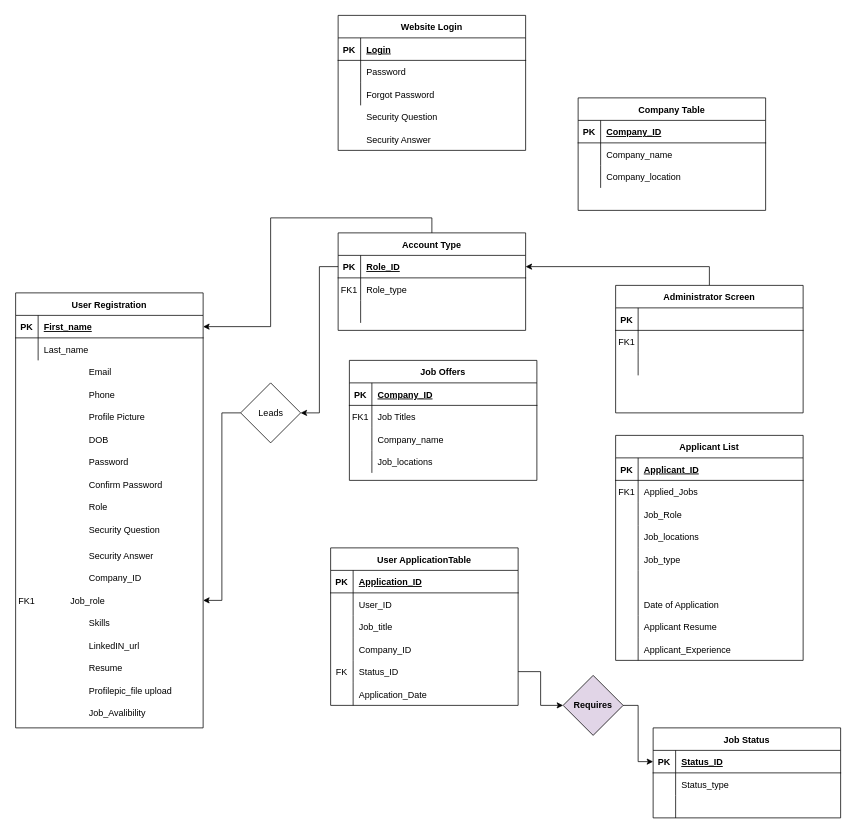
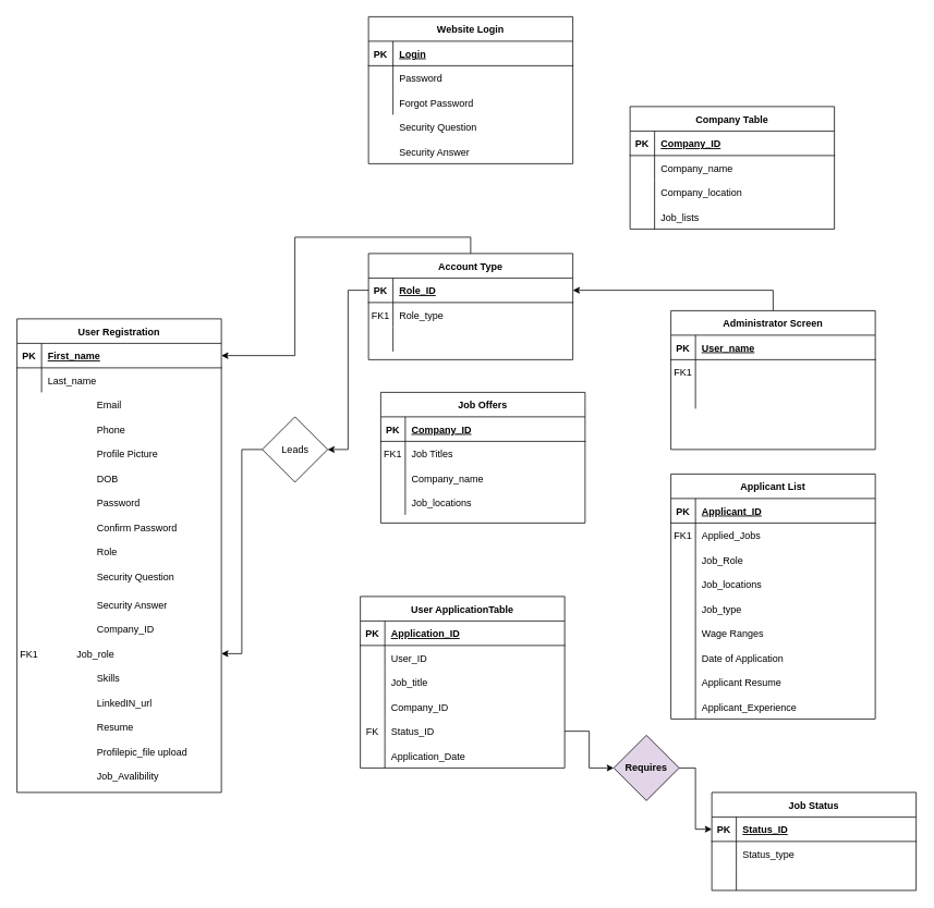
+ <mxCell id="133" value="Job_lists" style="shape=partialRectangle;overflow=hidden;connectable=0;fillColor=none;top=0;left=0;bottom=0;right=0;align=left;spacingLeft=6;" parent="131" vertex="1"><mxGeometry x="30" width="220" height="30" as="geometry"><mxRectangle width="220" height="30" as="alternateBounds" /></mxGeometry></mxCell>
+ <mxCell id="48" value="User_name" style="shape=partialRectangle;overflow=hidden;connectable=0;fillColor=none;top=0;left=0;bottom=0;right=0;align=left;spacingLeft=6;fontStyle=5;" parent="46" vertex="1"><mxGeometry x="30" width="220" height="30" as="geometry"><mxRectangle width="220" height="30" as="alternateBounds" /></mxGeometry></mxCell>
+ <mxCell id="96" value="Wage Ranges" style="shape=partialRectangle;overflow=hidden;connectable=0;fillColor=none;top=0;left=0;bottom=0;right=0;align=left;spacingLeft=6;" parent="94" vertex="1"><mxGeometry x="30" width="220" height="30" as="geometry"><mxRectangle width="220" height="30" as="alternateBounds" /></mxGeometry></mxCell>
